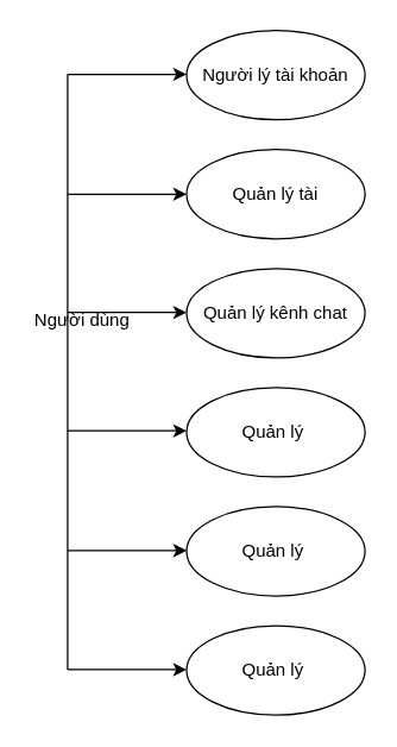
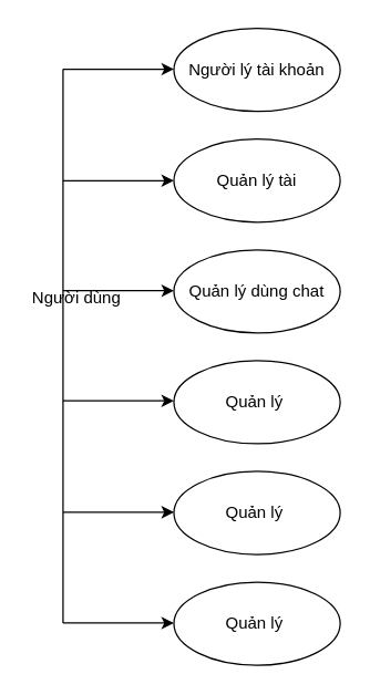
- <mxCell id="12" value="Quản lý kênh chat" style="ellipse;whiteSpace=wrap;html=1;" vertex="1" parent="1"><mxGeometry x="125" y="180" width="120" height="60" as="geometry" /></mxCell>
+ <mxCell id="12" value="Quản lý dùng chat" style="ellipse;whiteSpace=wrap;html=1;" vertex="1" parent="1"><mxGeometry x="125" y="180" width="120" height="60" as="geometry" /></mxCell>
